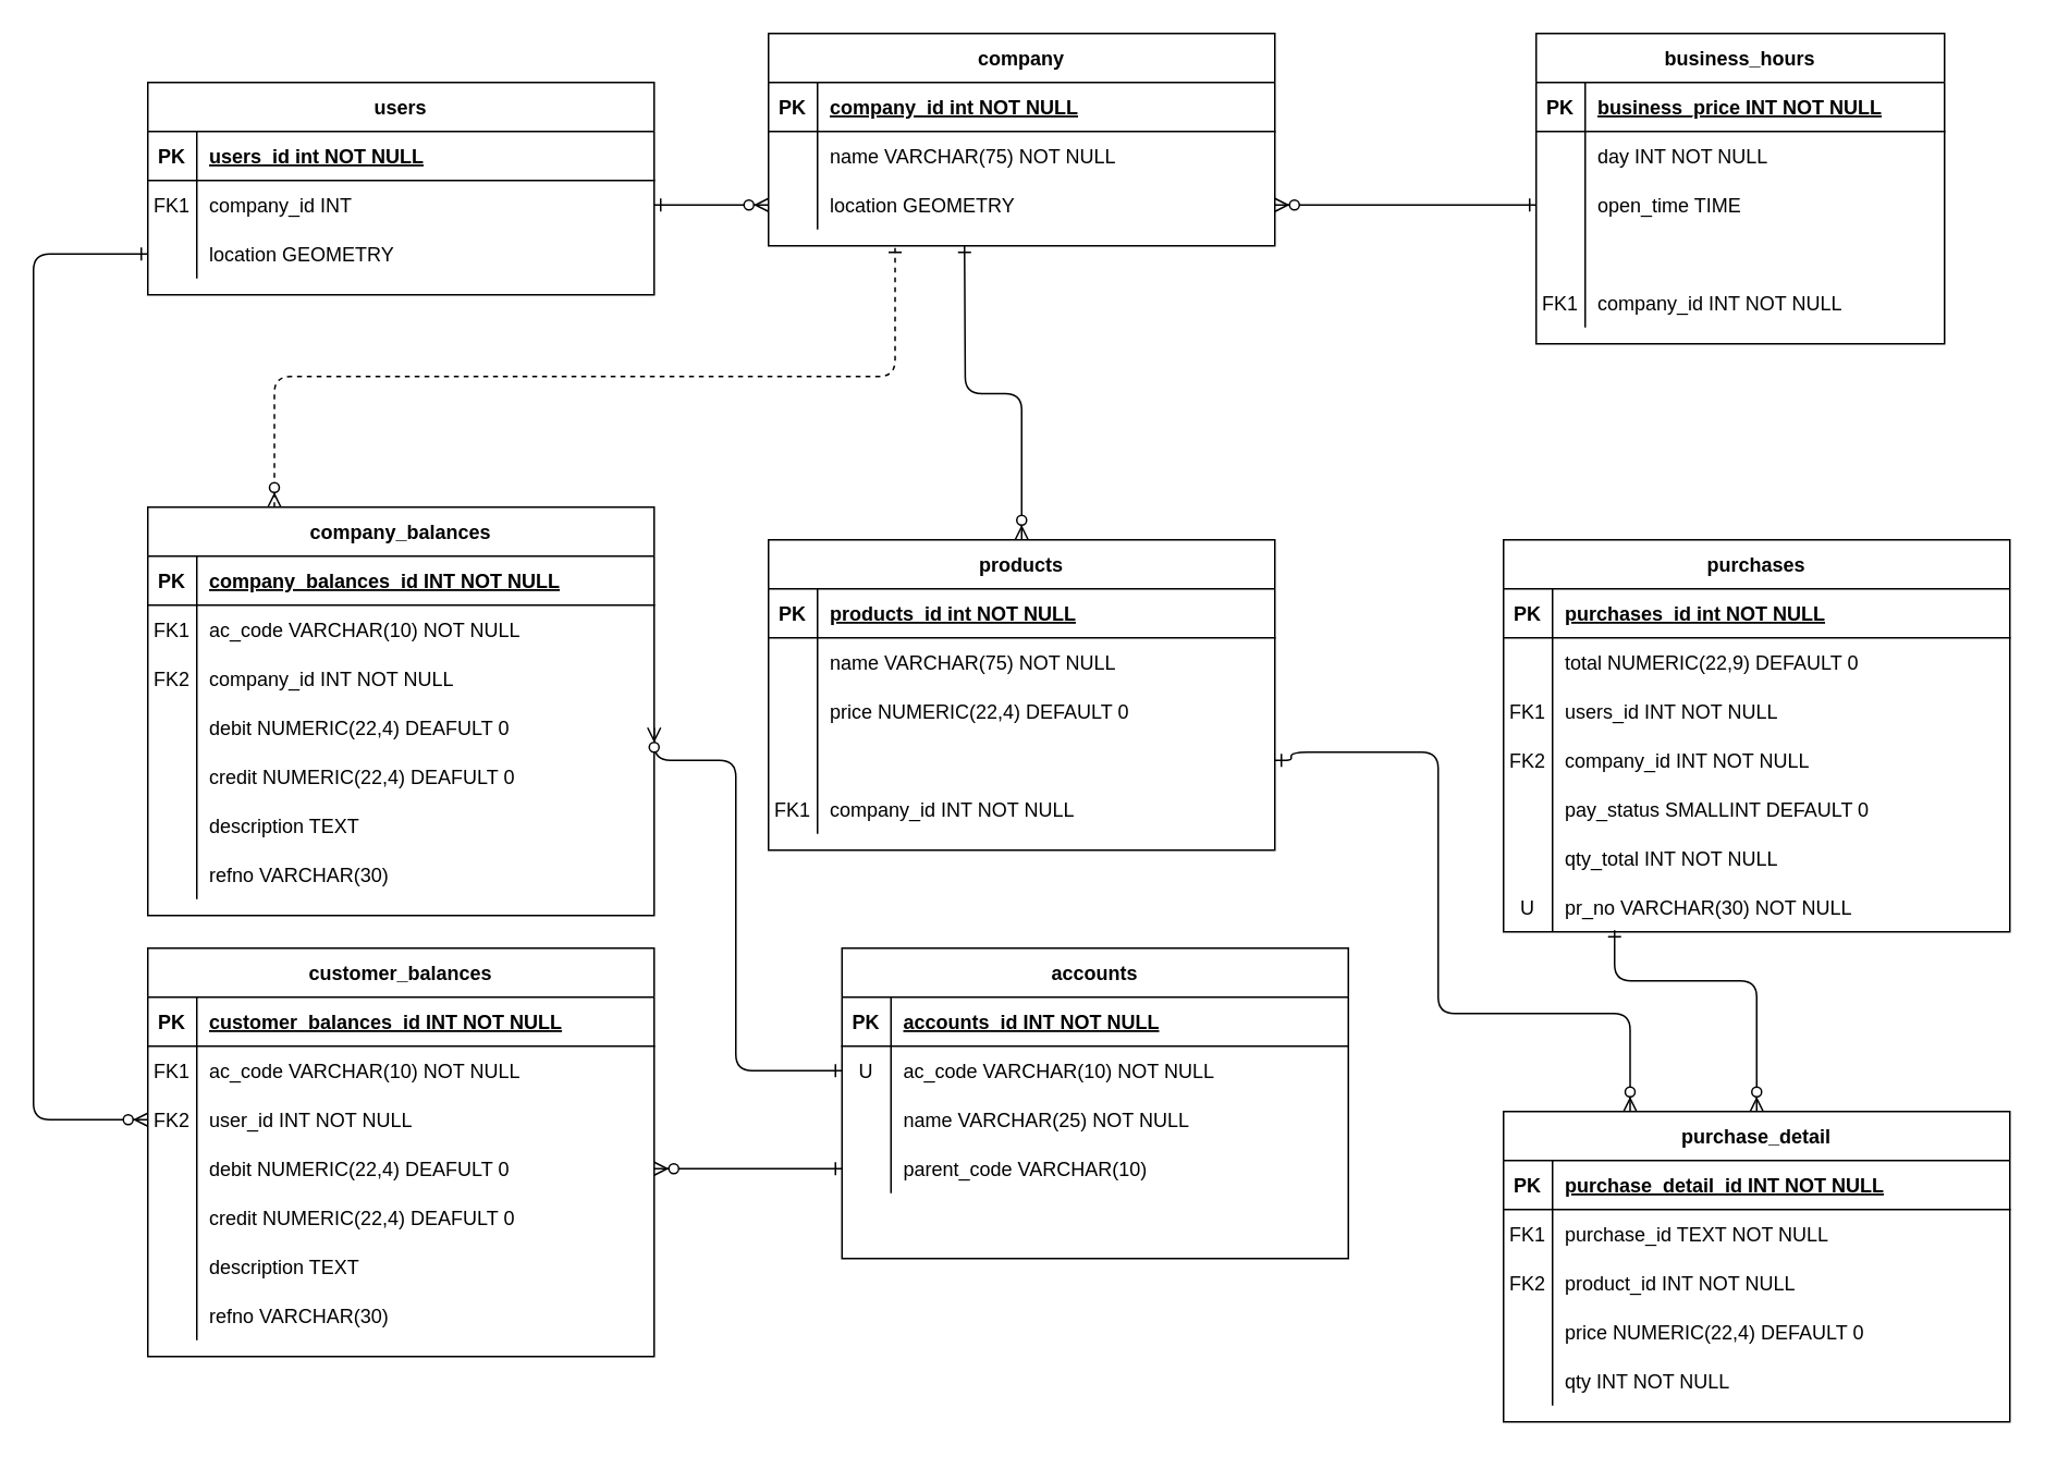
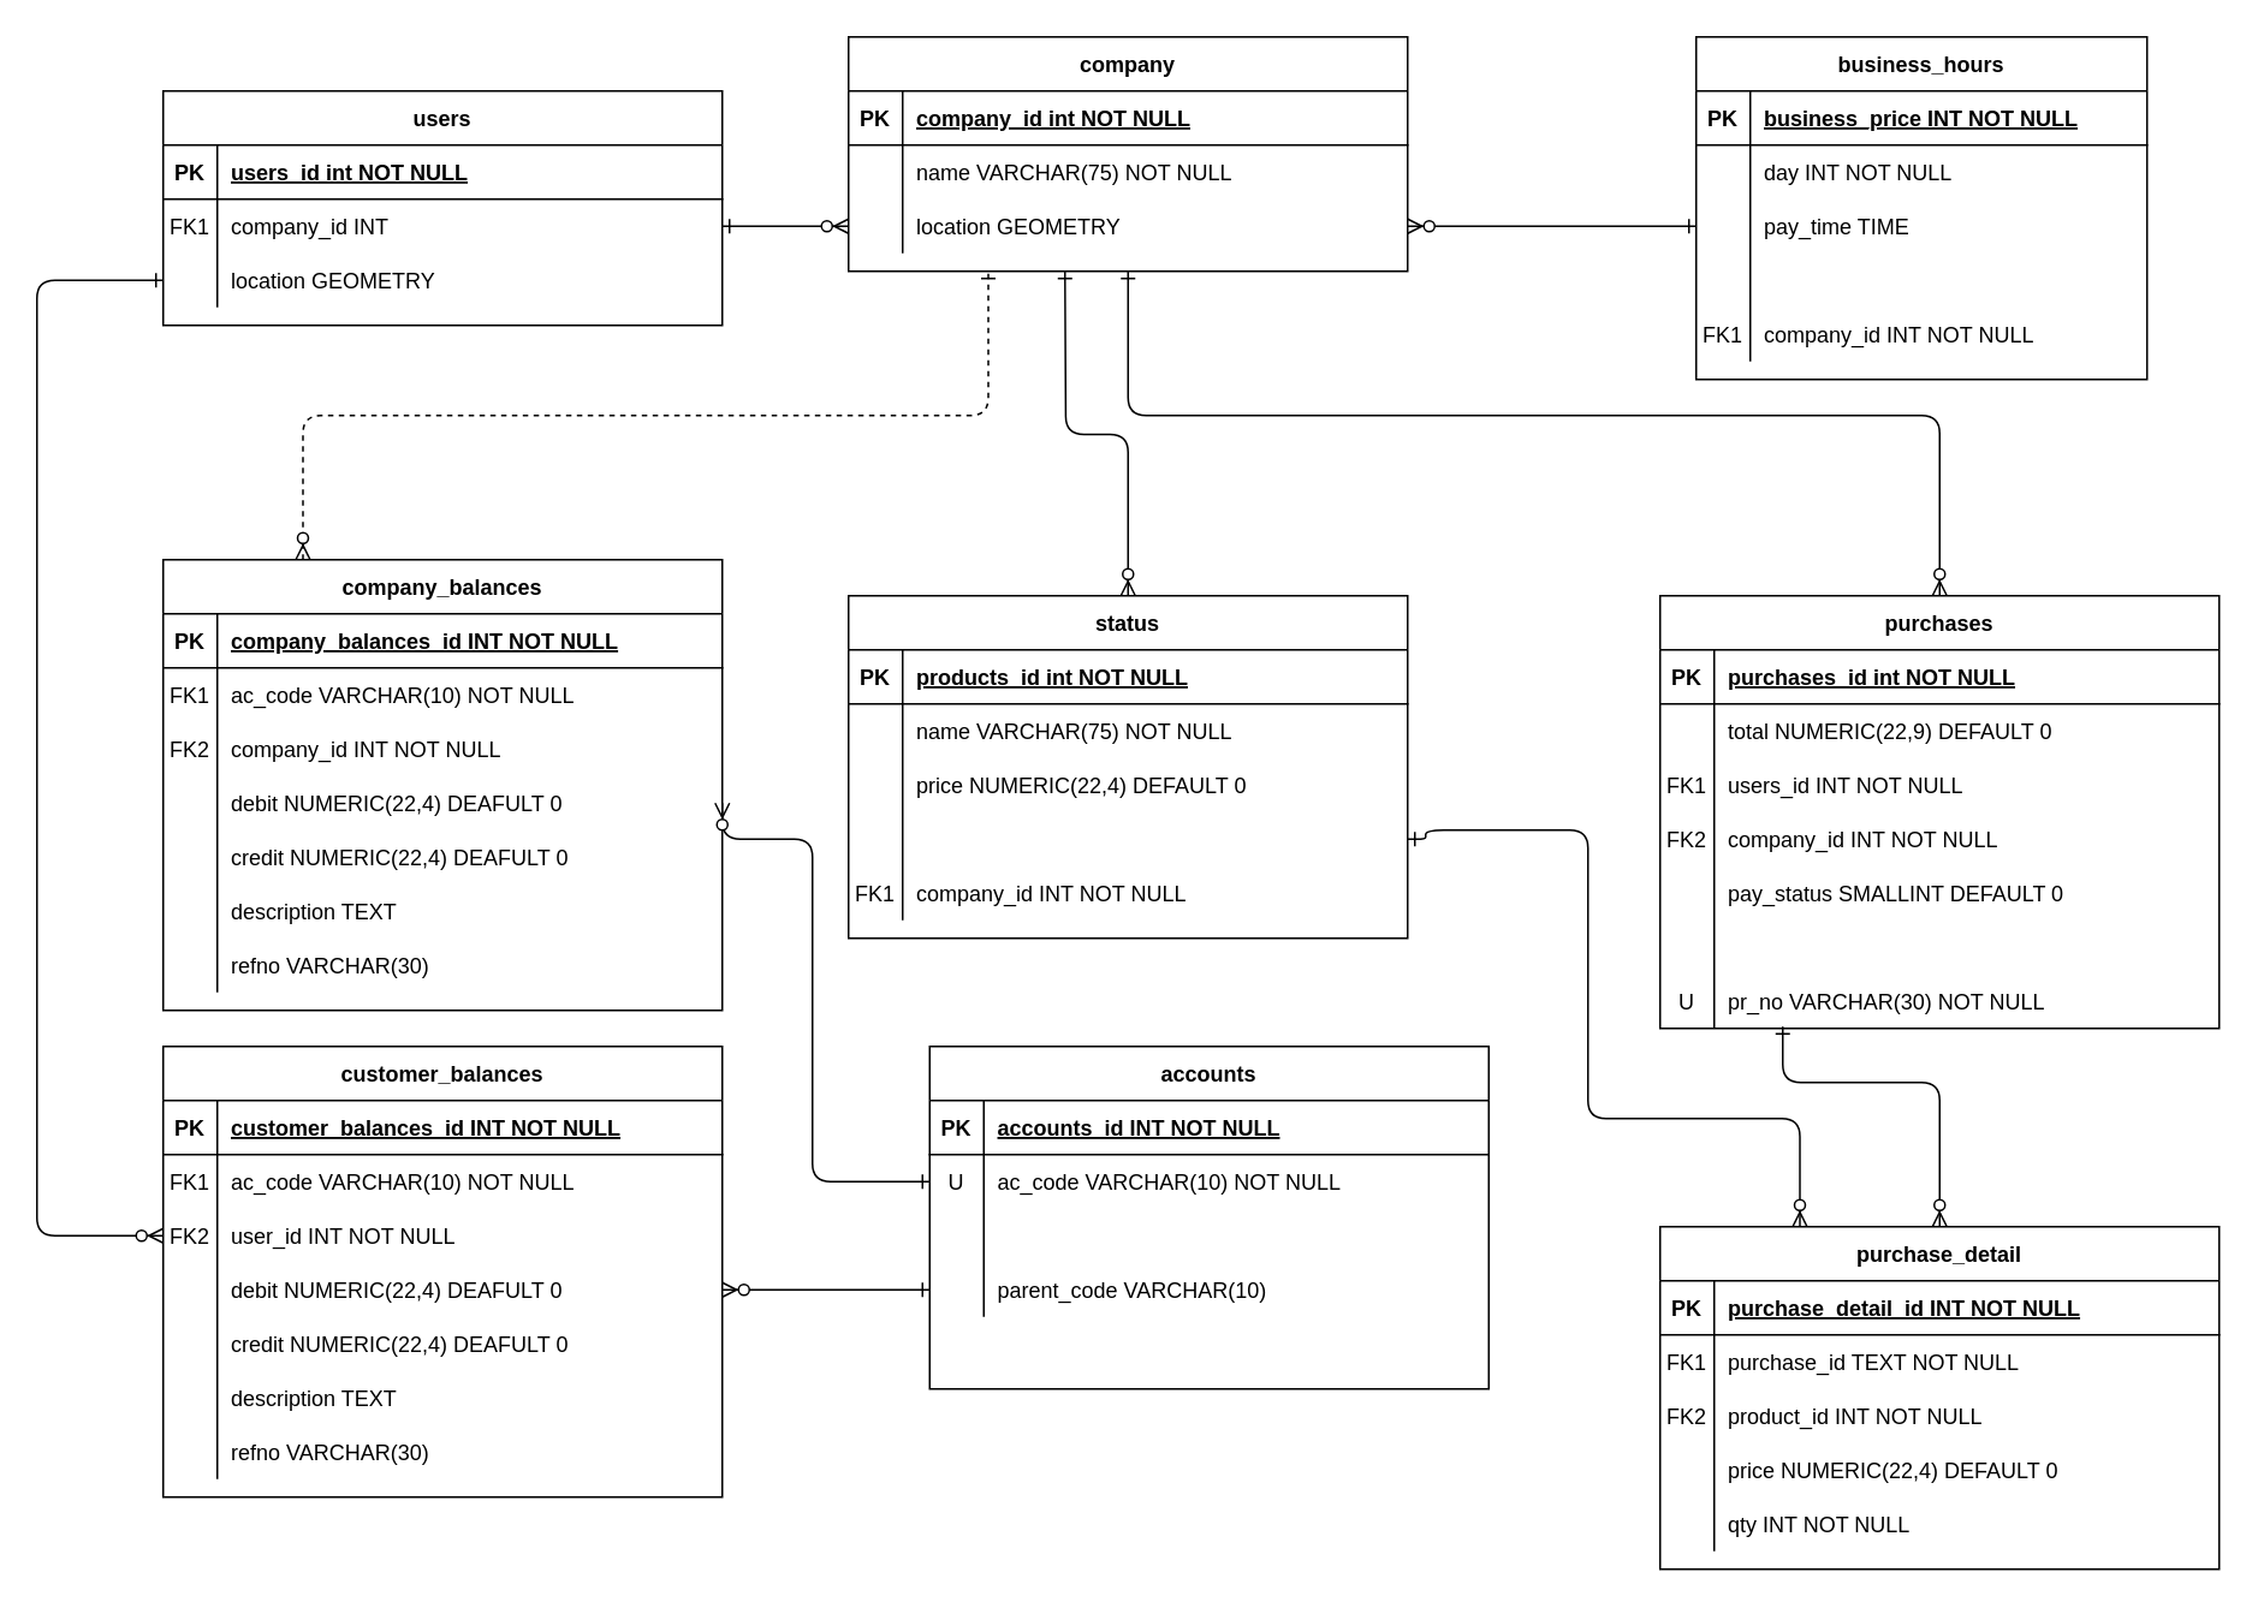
- <mxCell id="11" value="open_time TIME" style="shape=partialRectangle;overflow=hidden;connectable=0;fillColor=none;top=0;left=0;bottom=0;right=0;align=left;spacingLeft=6;" parent="9" vertex="1"><mxGeometry x="30" width="220" height="30" as="geometry" /></mxCell>
+ <mxCell id="11" value="pay_time TIME" style="shape=partialRectangle;overflow=hidden;connectable=0;fillColor=none;top=0;left=0;bottom=0;right=0;align=left;spacingLeft=6;" parent="9" vertex="1"><mxGeometry x="30" width="220" height="30" as="geometry" /></mxCell>
+ <mxCell id="115" value="" style="edgeStyle=orthogonalEdgeStyle;endArrow=ERone;startArrow=ERzeroToMany;endFill=0;startFill=1;entryX=0.5;entryY=1;entryDx=0;entryDy=0;exitX=0.5;exitY=0;exitDx=0;exitDy=0;" parent="1" source="42" target="17" edge="1"><mxGeometry width="100" height="100" relative="1" as="geometry"><mxPoint x="830" y="170" as="sourcePoint" /><mxPoint x="950" y="135" as="targetPoint" /><Array as="points"><mxPoint x="1075" y="230" /><mxPoint x="625" y="230" /></Array></mxGeometry></mxCell>
- <mxCell id="27" value="products" style="shape=table;startSize=30;container=1;collapsible=1;childLayout=tableLayout;fixedRows=1;rowLines=0;fontStyle=1;align=center;resizeLast=1;" parent="1" vertex="1"><mxGeometry x="470" y="330" width="310" height="190" as="geometry" /></mxCell>
+ <mxCell id="27" value="status" style="shape=table;startSize=30;container=1;collapsible=1;childLayout=tableLayout;fixedRows=1;rowLines=0;fontStyle=1;align=center;resizeLast=1;" parent="1" vertex="1"><mxGeometry x="470" y="330" width="310" height="190" as="geometry" /></mxCell>
- <mxCell id="60" value="qty_total INT NOT NULL" style="shape=partialRectangle;overflow=hidden;connectable=0;fillColor=none;top=0;left=0;bottom=0;right=0;align=left;spacingLeft=6;" parent="58" vertex="1"><mxGeometry x="30" width="280" height="30" as="geometry" /></mxCell>
- <mxCell id="149" value="name VARCHAR(25) NOT NULL" style="shape=partialRectangle;overflow=hidden;connectable=0;fillColor=none;top=0;left=0;bottom=0;right=0;align=left;spacingLeft=6;" parent="147" vertex="1"><mxGeometry x="30" width="280" height="30" as="geometry" /></mxCell>
